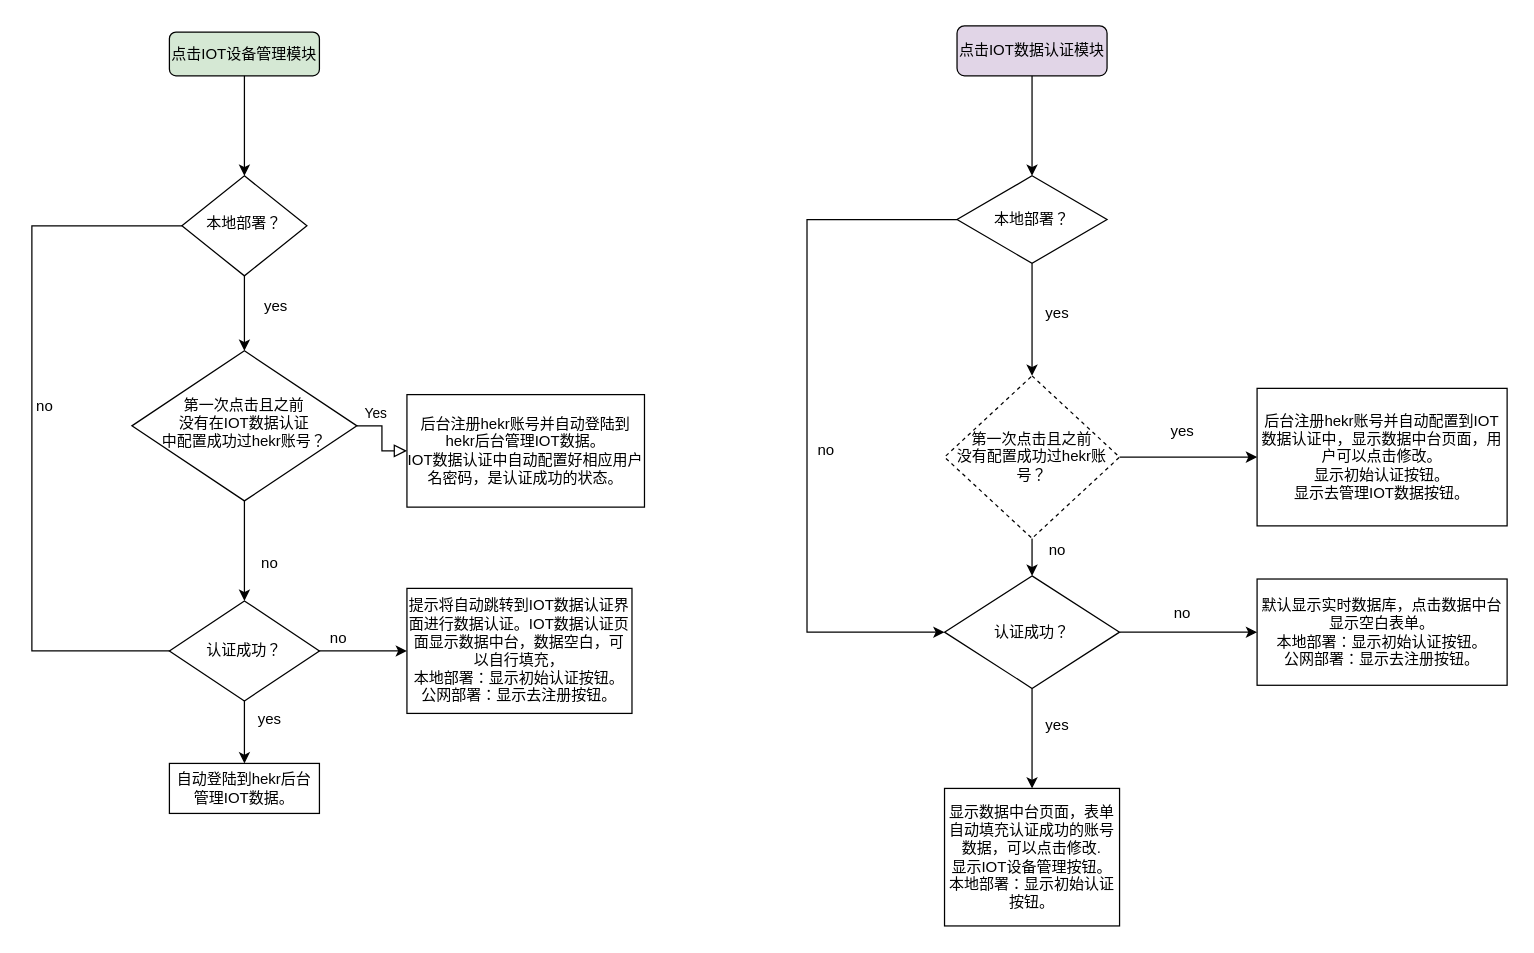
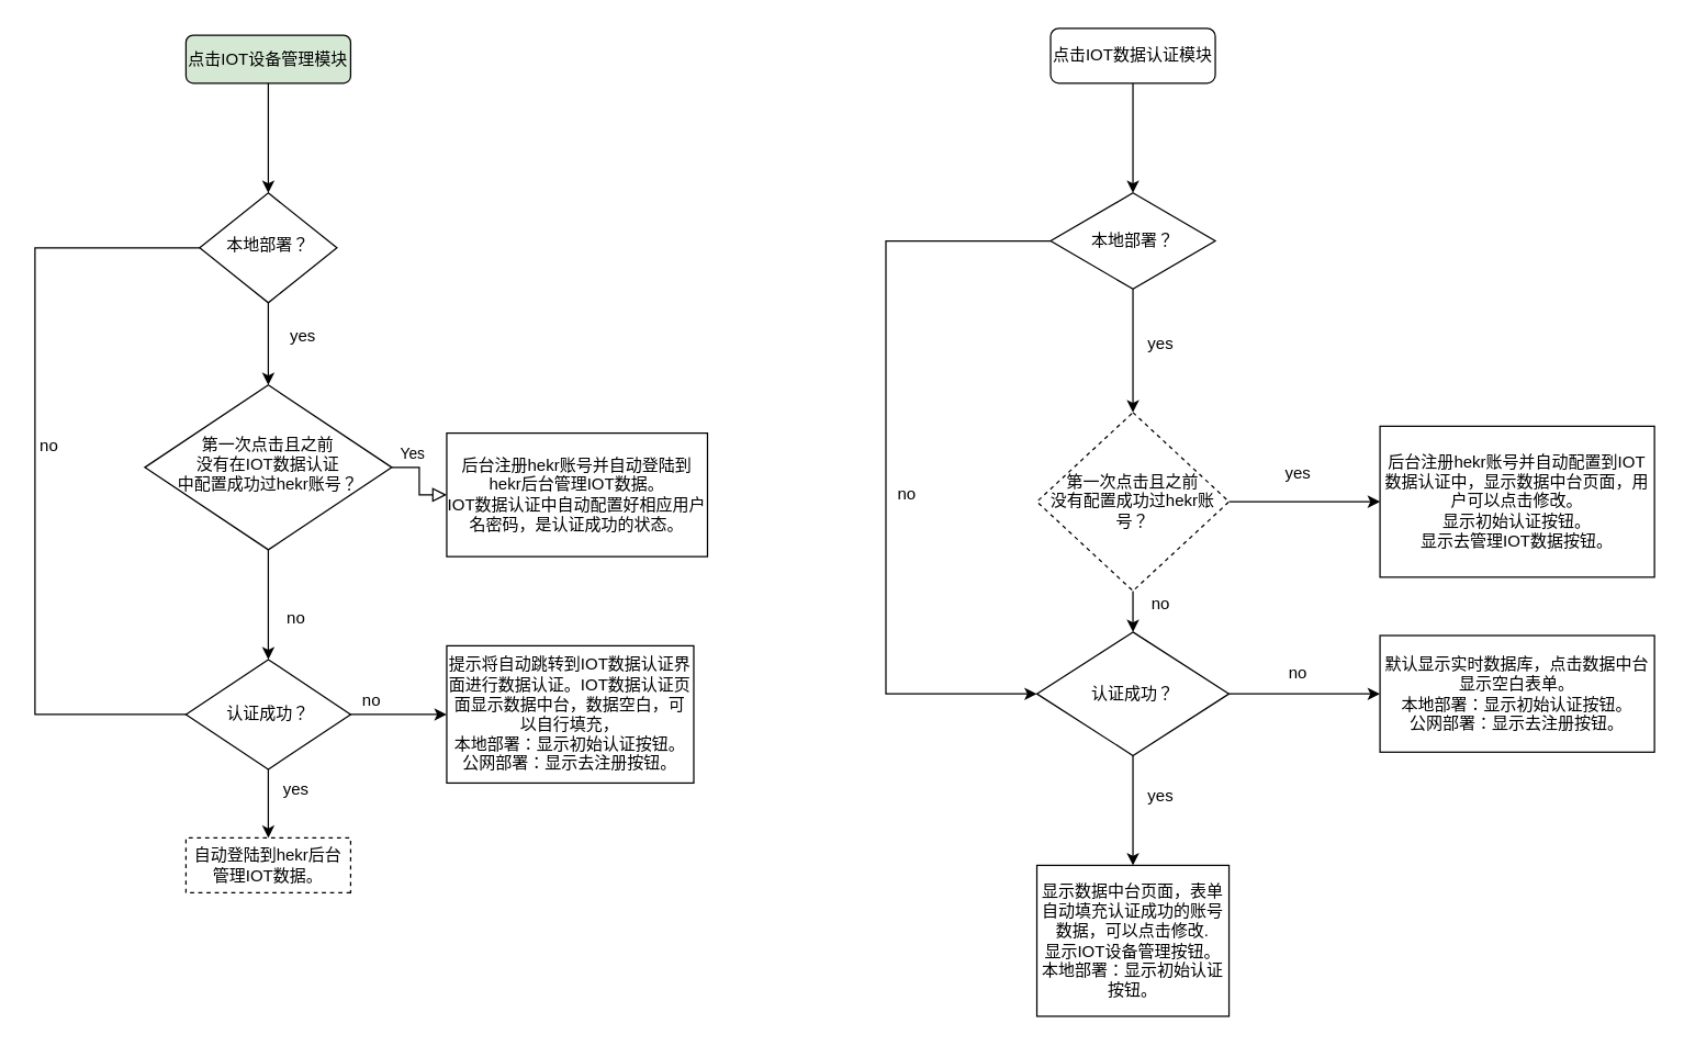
- <mxCell id="27" value="点击IOT数据认证模块" style="rounded=1;whiteSpace=wrap;html=1;fontSize=12;glass=0;strokeWidth=1;shadow=0;fillColor=#e1d5e7;" parent="1" vertex="1"><mxGeometry x="765" y="20" width="120" height="40" as="geometry" /></mxCell>
+ <mxCell id="27" value="点击IOT数据认证模块" style="rounded=1;whiteSpace=wrap;html=1;fontSize=12;glass=0;strokeWidth=1;shadow=0;" parent="1" vertex="1"><mxGeometry x="765" y="20" width="120" height="40" as="geometry" /></mxCell>
- <mxCell id="9" value="自动登陆到hekr后台管理IOT数据。" style="rounded=0;whiteSpace=wrap;html=1;fontSize=12;glass=0;strokeWidth=1;shadow=0;direction=west;" parent="1" vertex="1"><mxGeometry x="135" y="610" width="120" height="40" as="geometry" /></mxCell>
+ <mxCell id="9" value="自动登陆到hekr后台管理IOT数据。" style="rounded=0;whiteSpace=wrap;html=1;fontSize=12;glass=0;strokeWidth=1;shadow=0;direction=west;dashed=1;" parent="1" vertex="1"><mxGeometry x="135" y="610" width="120" height="40" as="geometry" /></mxCell>
